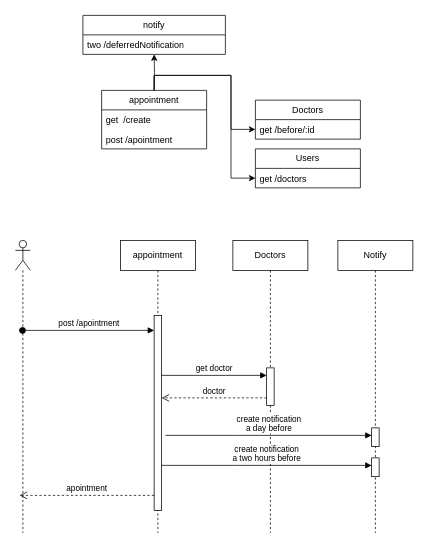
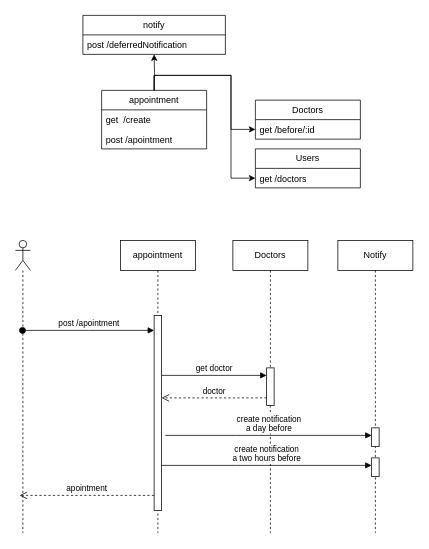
- <mxCell id="6" value="two /deferredNotification" style="text;strokeColor=none;fillColor=none;align=left;verticalAlign=top;spacingLeft=4;spacingRight=4;overflow=hidden;rotatable=0;points=[[0,0.5],[1,0.5]];portConstraint=eastwest;whiteSpace=wrap;html=1;" parent="5" vertex="1"><mxGeometry y="26" width="190" height="26" as="geometry" /></mxCell>
+ <mxCell id="6" value="post /deferredNotification" style="text;strokeColor=none;fillColor=none;align=left;verticalAlign=top;spacingLeft=4;spacingRight=4;overflow=hidden;rotatable=0;points=[[0,0.5],[1,0.5]];portConstraint=eastwest;whiteSpace=wrap;html=1;" parent="5" vertex="1"><mxGeometry y="26" width="190" height="26" as="geometry" /></mxCell>
